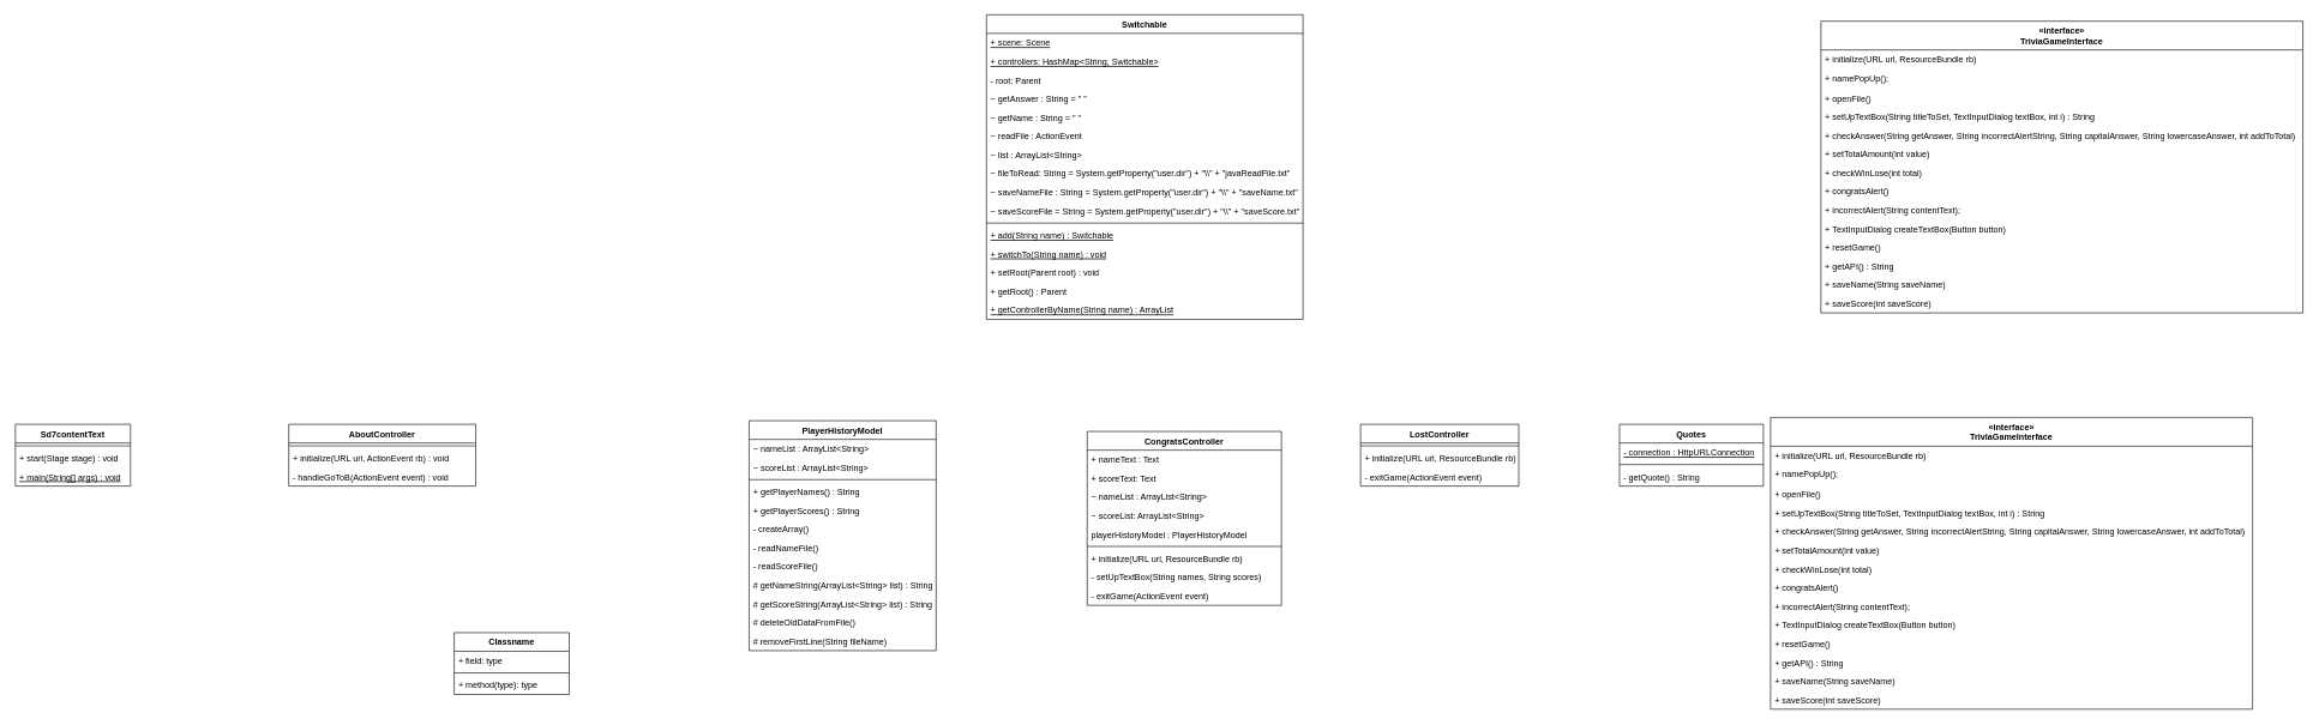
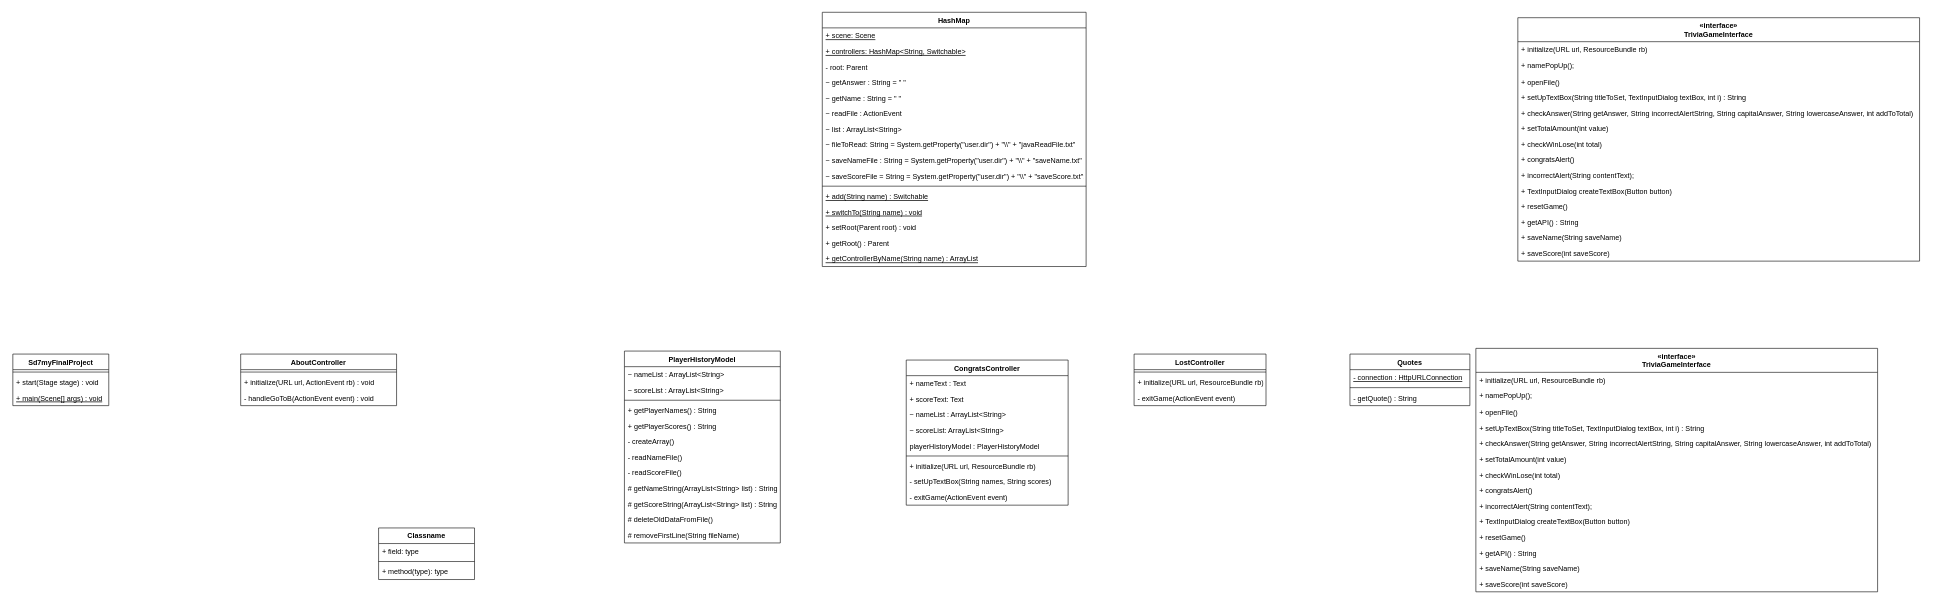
- <mxCell id="2" value="Switchable" style="swimlane;fontStyle=1;align=center;verticalAlign=top;childLayout=stackLayout;horizontal=1;startSize=26;horizontalStack=0;resizeParent=1;resizeParentMax=0;resizeLast=0;collapsible=1;marginBottom=0;" parent="1" vertex="1"><mxGeometry x="1370" y="20" width="440" height="424" as="geometry" /></mxCell>
+ <mxCell id="2" value="HashMap" style="swimlane;fontStyle=1;align=center;verticalAlign=top;childLayout=stackLayout;horizontal=1;startSize=26;horizontalStack=0;resizeParent=1;resizeParentMax=0;resizeLast=0;collapsible=1;marginBottom=0;" parent="1" vertex="1"><mxGeometry x="1370" y="20" width="440" height="424" as="geometry" /></mxCell>
- <mxCell id="58" value="Sd7contentText" style="swimlane;fontStyle=1;align=center;verticalAlign=top;childLayout=stackLayout;horizontal=1;startSize=26;horizontalStack=0;resizeParent=1;resizeParentMax=0;resizeLast=0;collapsible=1;marginBottom=0;" vertex="1" parent="1"><mxGeometry x="20" y="590" width="160" height="86" as="geometry" /></mxCell>
+ <mxCell id="58" value="Sd7myFinalProject" style="swimlane;fontStyle=1;align=center;verticalAlign=top;childLayout=stackLayout;horizontal=1;startSize=26;horizontalStack=0;resizeParent=1;resizeParentMax=0;resizeLast=0;collapsible=1;marginBottom=0;" vertex="1" parent="1"><mxGeometry x="20" y="590" width="160" height="86" as="geometry" /></mxCell>
- <mxCell id="61" value="+ main(String[] args) : void" style="text;strokeColor=none;fillColor=none;align=left;verticalAlign=top;spacingLeft=4;spacingRight=4;overflow=hidden;rotatable=0;points=[[0,0.5],[1,0.5]];portConstraint=eastwest;fontStyle=4" vertex="1" parent="58"><mxGeometry y="60" width="160" height="26" as="geometry" /></mxCell>
+ <mxCell id="61" value="+ main(Scene[] args) : void" style="text;strokeColor=none;fillColor=none;align=left;verticalAlign=top;spacingLeft=4;spacingRight=4;overflow=hidden;rotatable=0;points=[[0,0.5],[1,0.5]];portConstraint=eastwest;fontStyle=4" vertex="1" parent="58"><mxGeometry y="60" width="160" height="26" as="geometry" /></mxCell>
